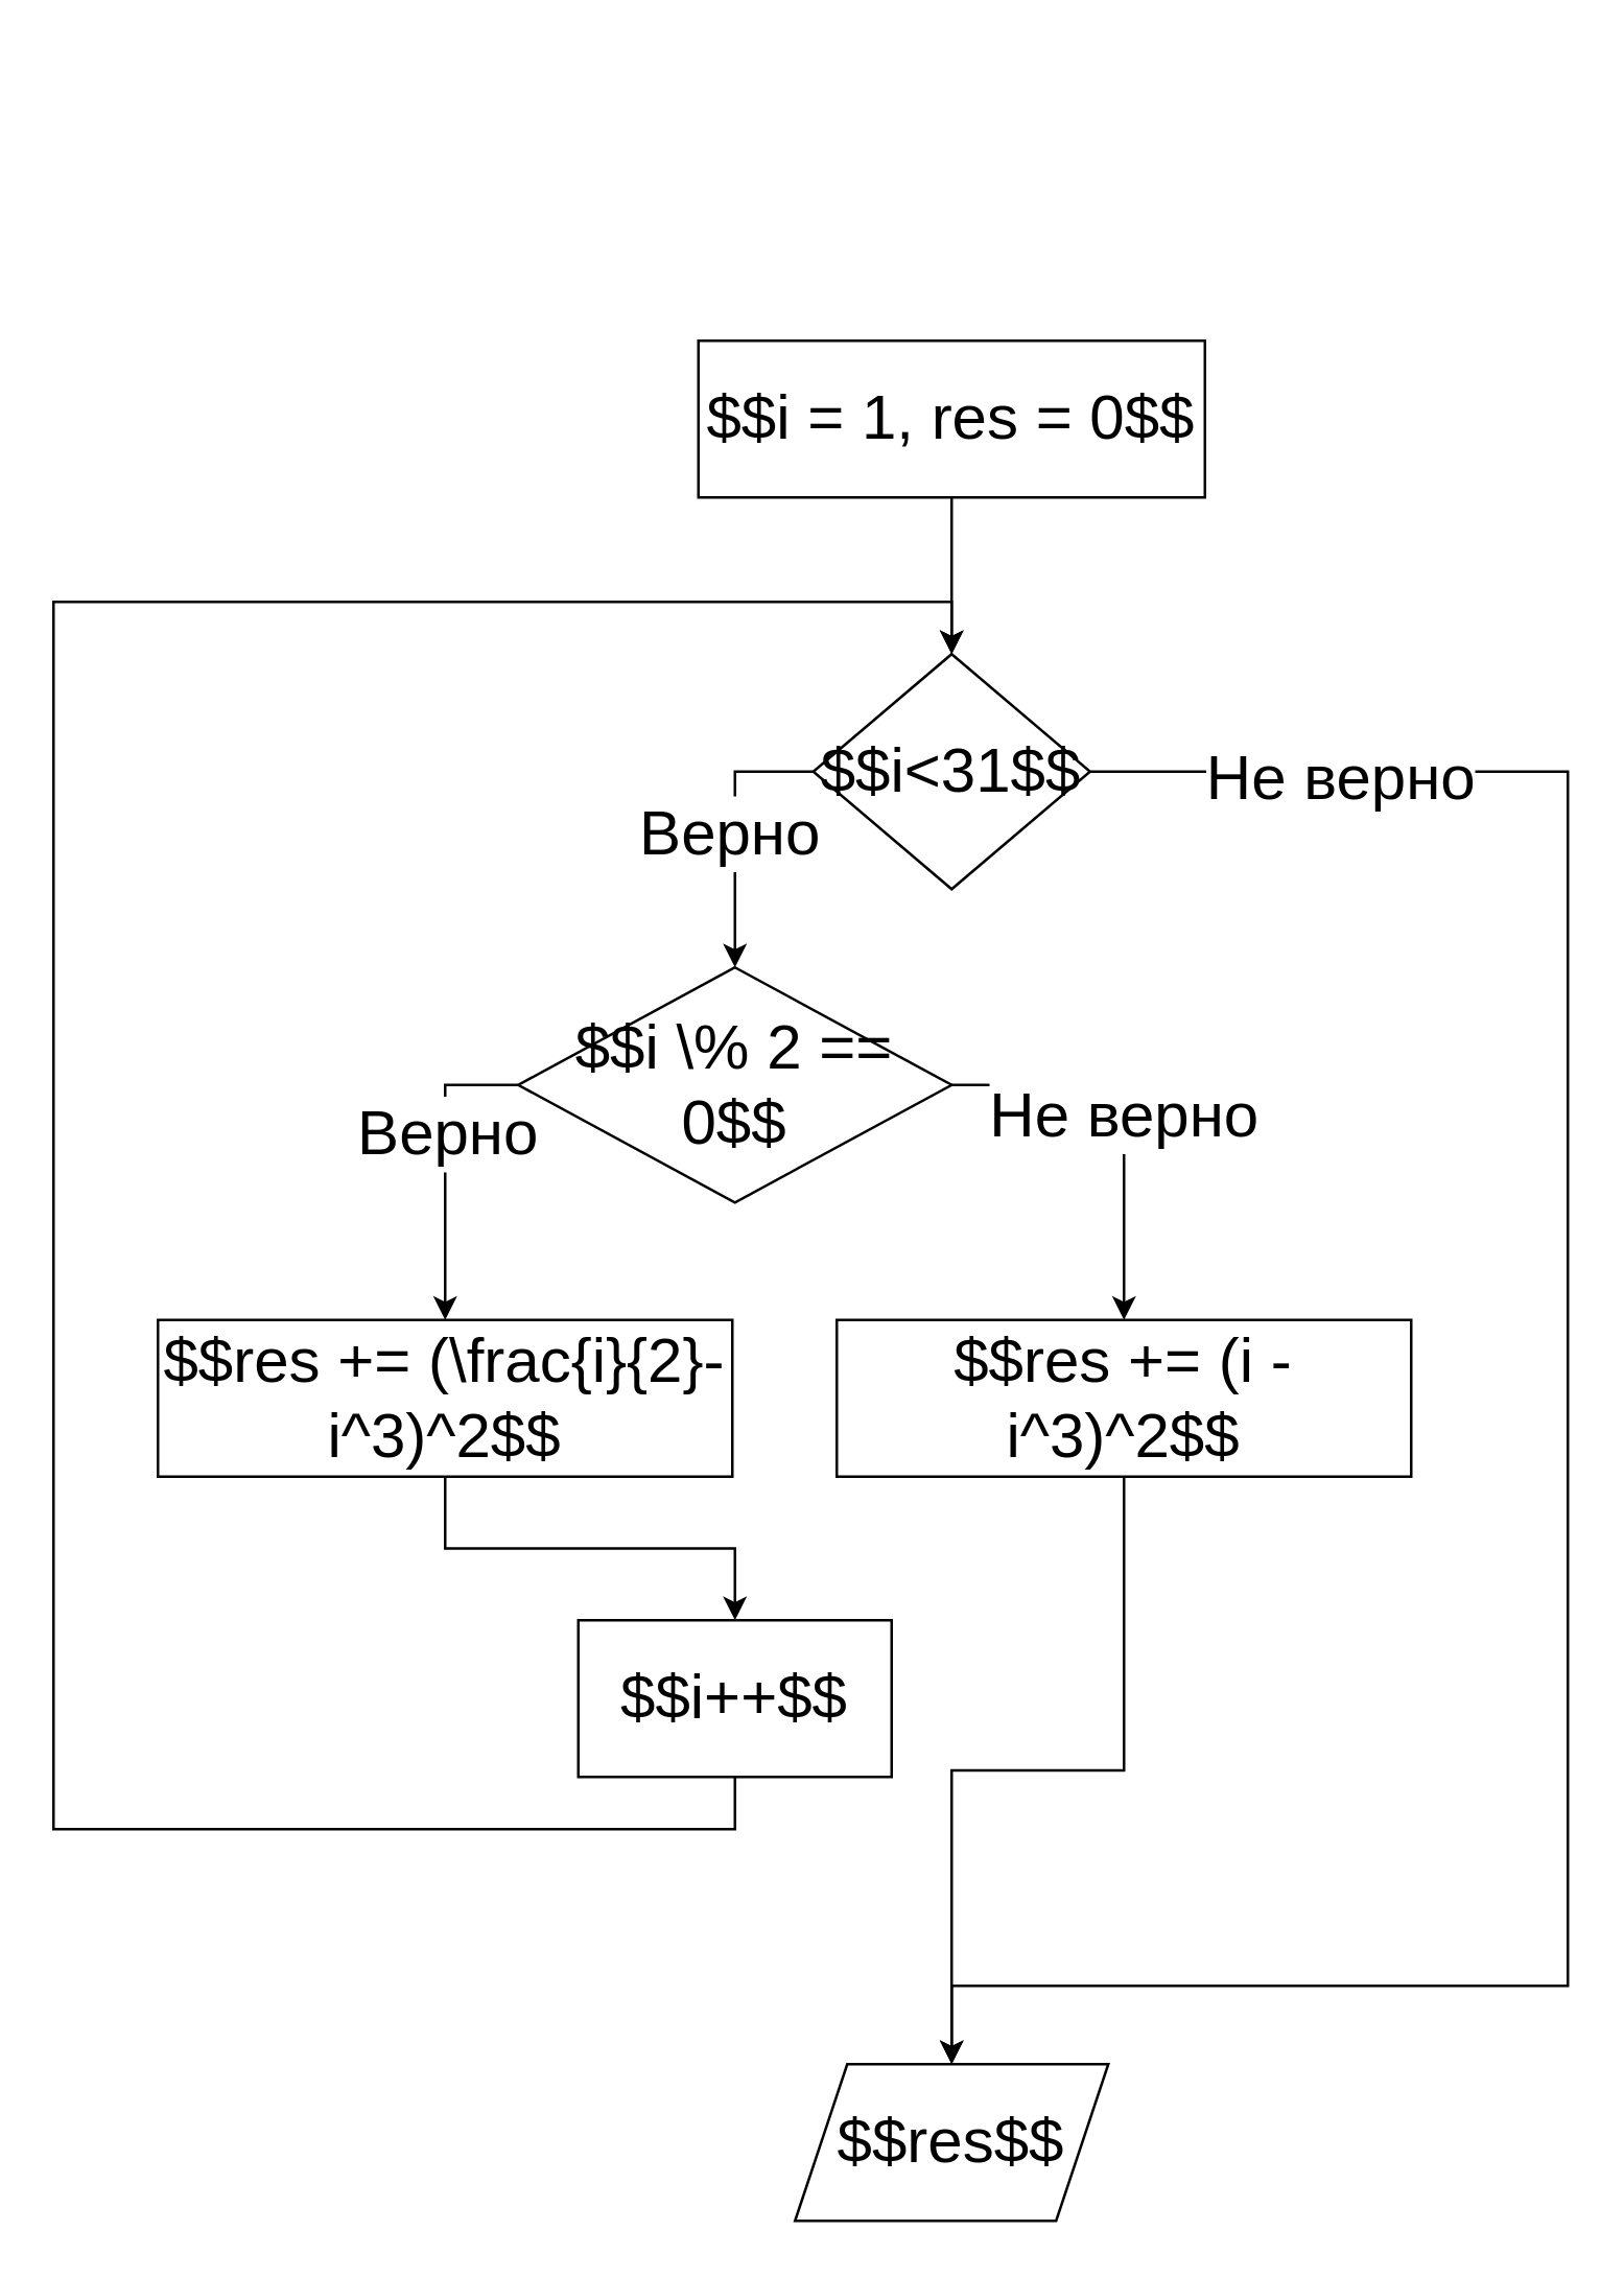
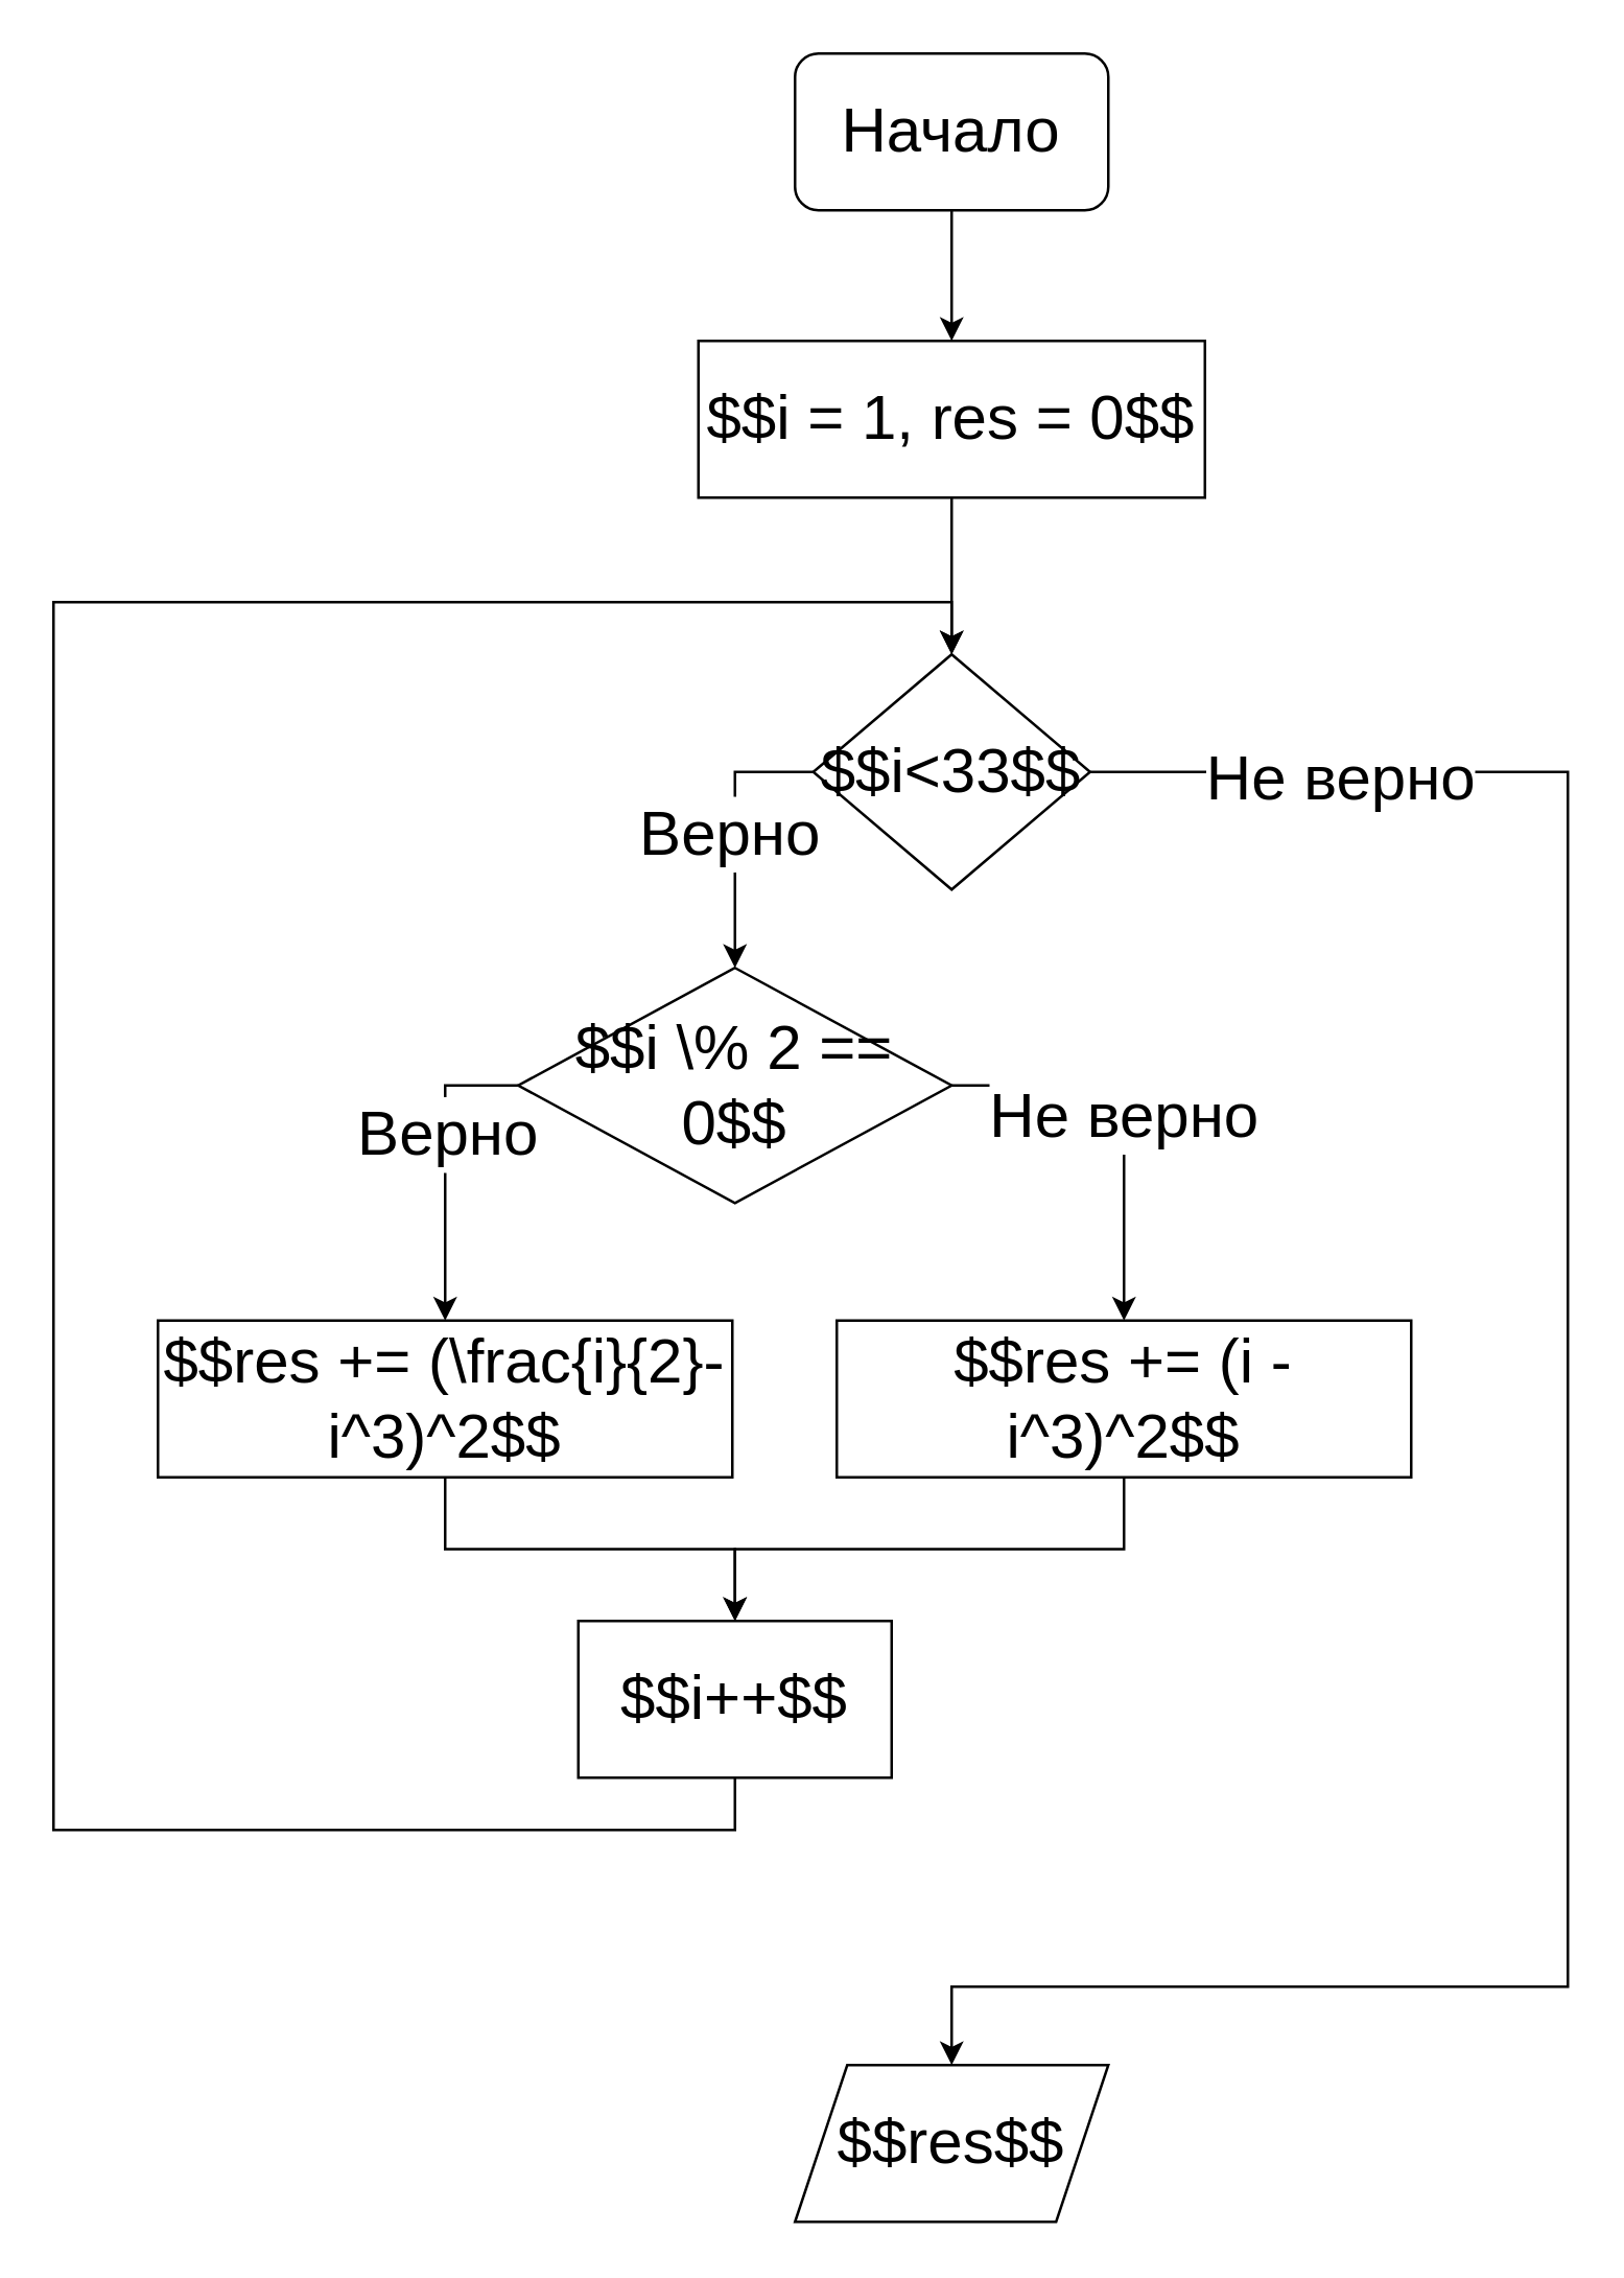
+ <mxCell id="3" value="Начало" style="rounded=1;whiteSpace=wrap;html=1;fontSize=24;" parent="1" vertex="1"><mxGeometry x="304" y="20" width="120" height="60" as="geometry" /></mxCell>
+ <mxCell id="2" style="edgeStyle=orthogonalEdgeStyle;rounded=0;orthogonalLoop=1;jettySize=auto;html=1;exitX=0.5;exitY=1;exitDx=0;exitDy=0;entryX=0.5;entryY=0;entryDx=0;entryDy=0;fontSize=24;" parent="1" source="3" target="10" edge="1"><mxGeometry relative="1" as="geometry" /></mxCell>
- <mxCell id="8" value="$$i&amp;lt;31$$" style="rhombus;whiteSpace=wrap;html=1;fontSize=24;" parent="1" vertex="1"><mxGeometry x="311" y="250" width="106" height="90" as="geometry" /></mxCell>
+ <mxCell id="8" value="$$i&amp;lt;33$$" style="rhombus;whiteSpace=wrap;html=1;fontSize=24;" parent="1" vertex="1"><mxGeometry x="311" y="250" width="106" height="90" as="geometry" /></mxCell>
- <mxCell id="18" style="edgeStyle=orthogonalEdgeStyle;rounded=0;orthogonalLoop=1;jettySize=auto;html=1;exitX=0.5;exitY=1;exitDx=0;exitDy=0;fontSize=24;" parent="1" source="19" target="20" edge="1"><mxGeometry relative="1" as="geometry" /></mxCell>
+ <mxCell id="18" style="edgeStyle=orthogonalEdgeStyle;rounded=0;orthogonalLoop=1;jettySize=auto;html=1;exitX=0.5;exitY=1;exitDx=0;exitDy=0;entryX=0.5;entryY=0;entryDx=0;entryDy=0;fontSize=24;" parent="1" source="19" target="22" edge="1"><mxGeometry relative="1" as="geometry" /></mxCell>
